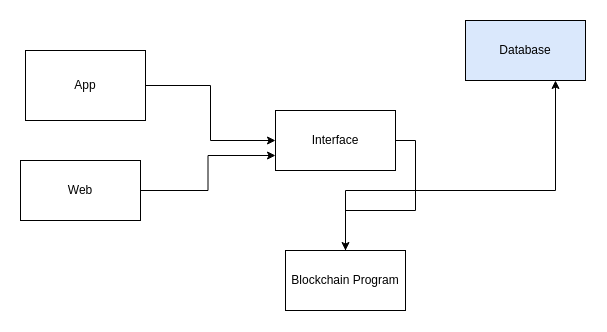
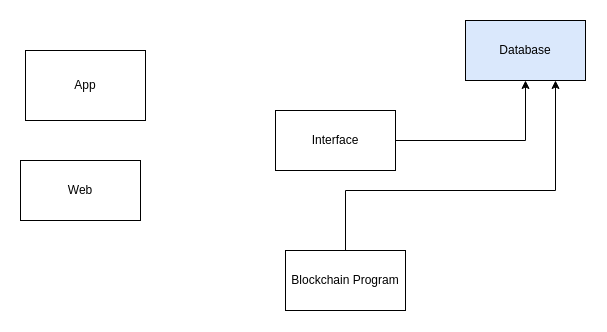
- <mxCell id="2" style="edgeStyle=orthogonalEdgeStyle;rounded=0;orthogonalLoop=1;jettySize=auto;html=1;exitX=1;exitY=0.5;exitDx=0;exitDy=0;entryX=0;entryY=0.5;entryDx=0;entryDy=0;" edge="1" parent="1" source="3" target="7"><mxGeometry relative="1" as="geometry" /></mxCell>
- <mxCell id="4" style="edgeStyle=orthogonalEdgeStyle;rounded=0;orthogonalLoop=1;jettySize=auto;html=1;exitX=1;exitY=0.5;exitDx=0;exitDy=0;entryX=0;entryY=0.75;entryDx=0;entryDy=0;" edge="1" parent="1" source="5" target="7"><mxGeometry relative="1" as="geometry" /></mxCell>
- <mxCell id="6" style="edgeStyle=orthogonalEdgeStyle;rounded=0;orthogonalLoop=1;jettySize=auto;html=1;exitX=1;exitY=0.5;exitDx=0;exitDy=0;" edge="1" parent="1" source="7" target="10"><mxGeometry relative="1" as="geometry" /></mxCell>
+ <mxCell id="6" style="edgeStyle=orthogonalEdgeStyle;rounded=0;orthogonalLoop=1;jettySize=auto;html=1;exitX=1;exitY=0.5;exitDx=0;exitDy=0;entryX=0.5;entryY=1;entryDx=0;entryDy=0;" edge="1" parent="1" source="7" target="8"><mxGeometry relative="1" as="geometry" /></mxCell>
